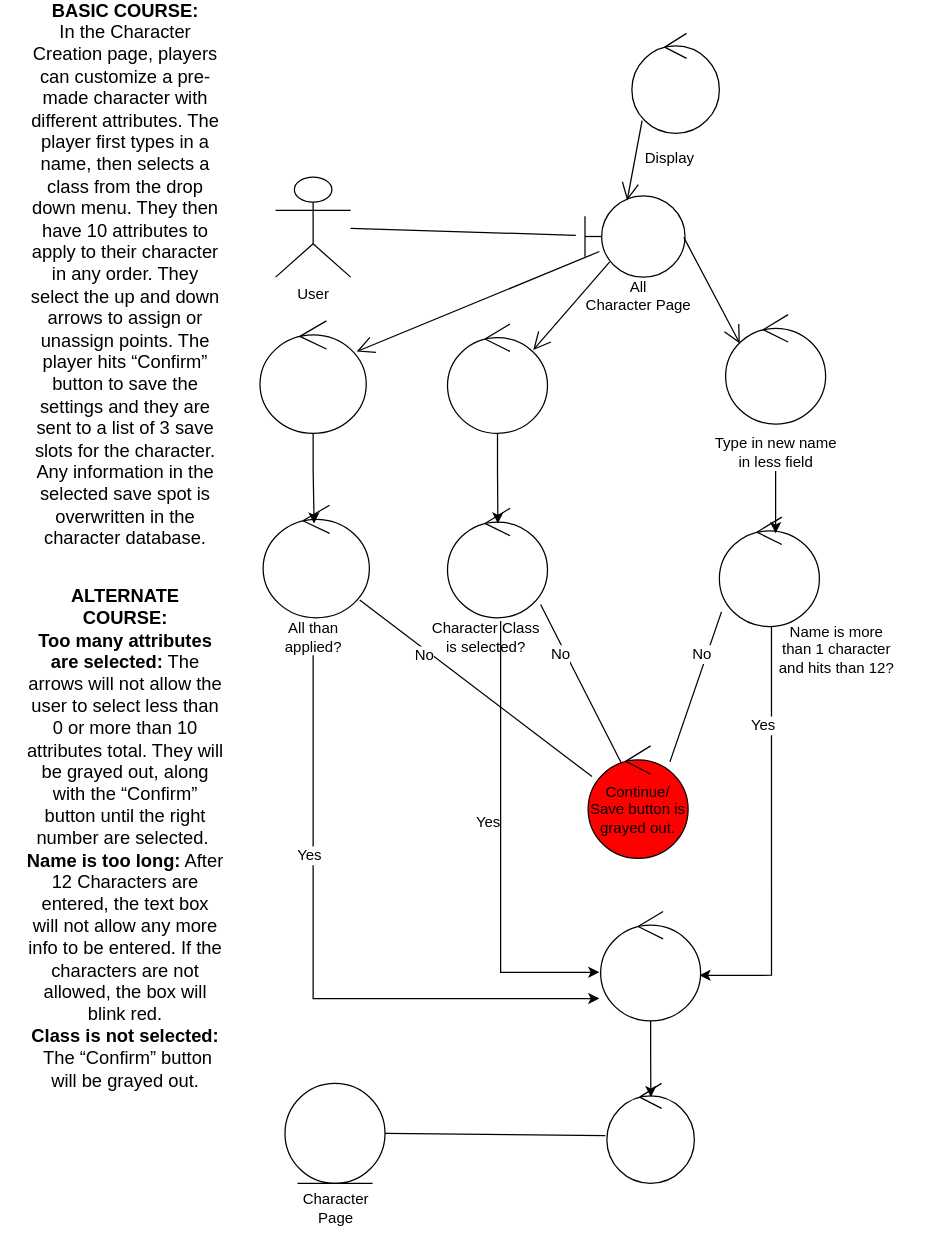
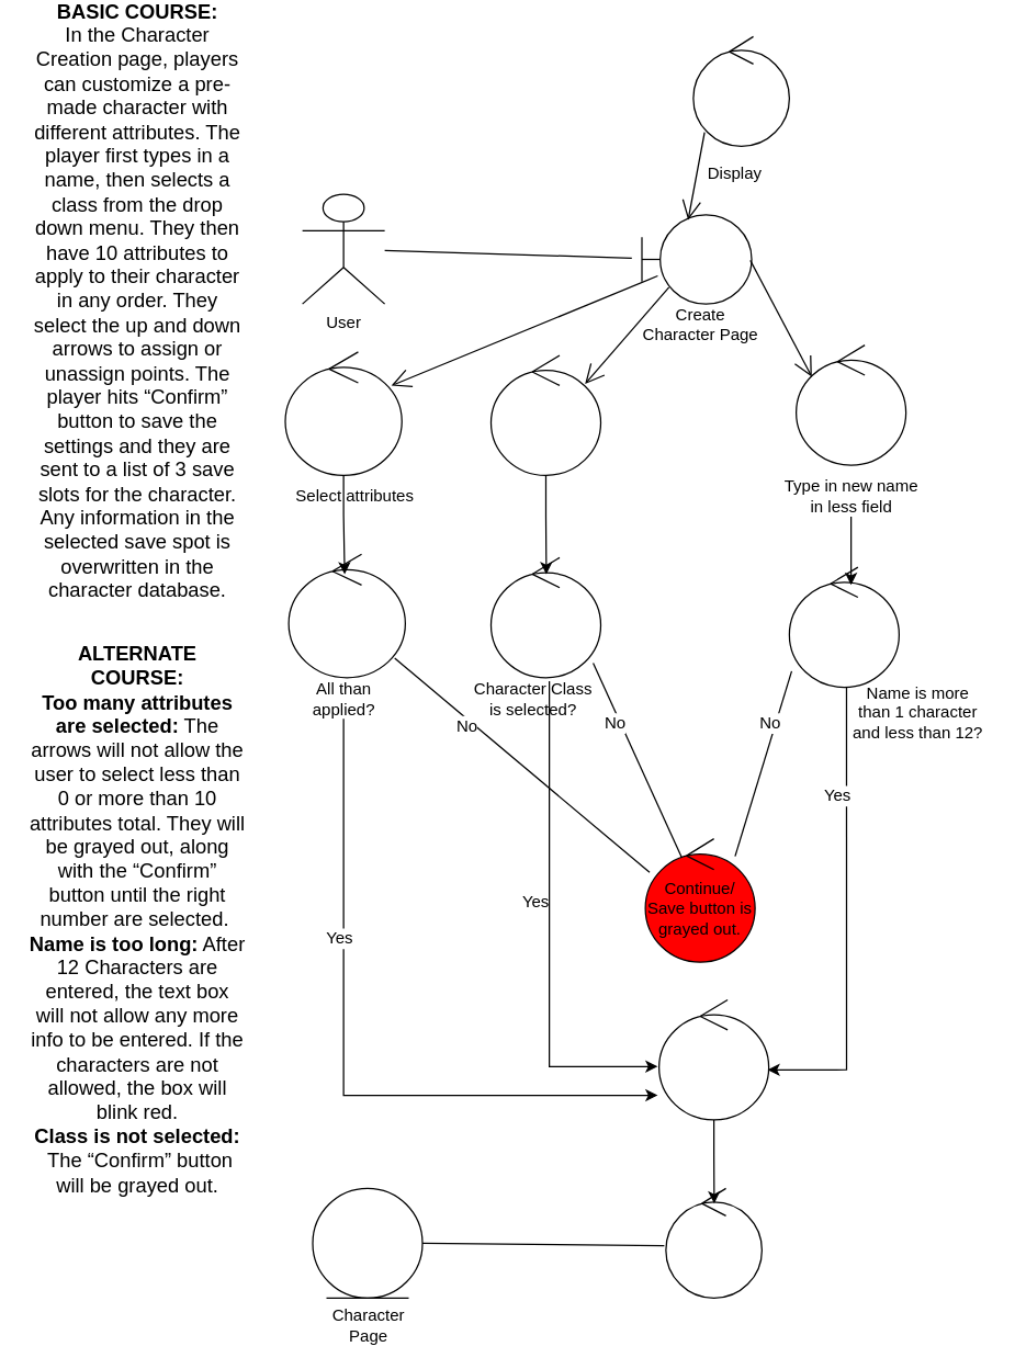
- <mxCell id="19" value="All&lt;br&gt;Character Page" style="text;html=1;align=center;verticalAlign=middle;resizable=0;points=[];autosize=1;" parent="1" vertex="1"><mxGeometry x="460" y="215" width="100" height="30" as="geometry" /></mxCell>
+ <mxCell id="19" value="Create&lt;br&gt;Character Page" style="text;html=1;align=center;verticalAlign=middle;resizable=0;points=[];autosize=1;" parent="1" vertex="1"><mxGeometry x="460" y="215" width="100" height="30" as="geometry" /></mxCell>
+ <mxCell id="44" value="Select attributes" style="text;html=1;align=center;verticalAlign=middle;resizable=0;points=[];autosize=1;" parent="1" vertex="1"><mxGeometry x="207.5" y="345" width="100" height="20" as="geometry" /></mxCell>
- <mxCell id="13" value="Name is more than 1 character and hits than 12?" style="text;html=1;strokeColor=none;fillColor=none;align=center;verticalAlign=middle;whiteSpace=wrap;rounded=0;" parent="1" vertex="1"><mxGeometry x="620" y="487.5" width="97.5" height="50" as="geometry" /></mxCell>
+ <mxCell id="13" value="Name is more than 1 character and less than 12?" style="text;html=1;strokeColor=none;fillColor=none;align=center;verticalAlign=middle;whiteSpace=wrap;rounded=0;" parent="1" vertex="1"><mxGeometry x="620" y="487.5" width="97.5" height="50" as="geometry" /></mxCell>
- <mxCell id="12" value="Continue/ Save button is grayed out." style="ellipse;shape=umlControl;whiteSpace=wrap;html=1;fillColor=#FF0000;" parent="1" vertex="1"><mxGeometry x="470" y="590" width="80" height="90" as="geometry" /></mxCell>
+ <mxCell id="12" value="Continue/ Save button is grayed out." style="ellipse;shape=umlControl;whiteSpace=wrap;html=1;fillColor=#FF0000;" parent="1" vertex="1"><mxGeometry x="470" y="605" width="80" height="90" as="geometry" /></mxCell>
